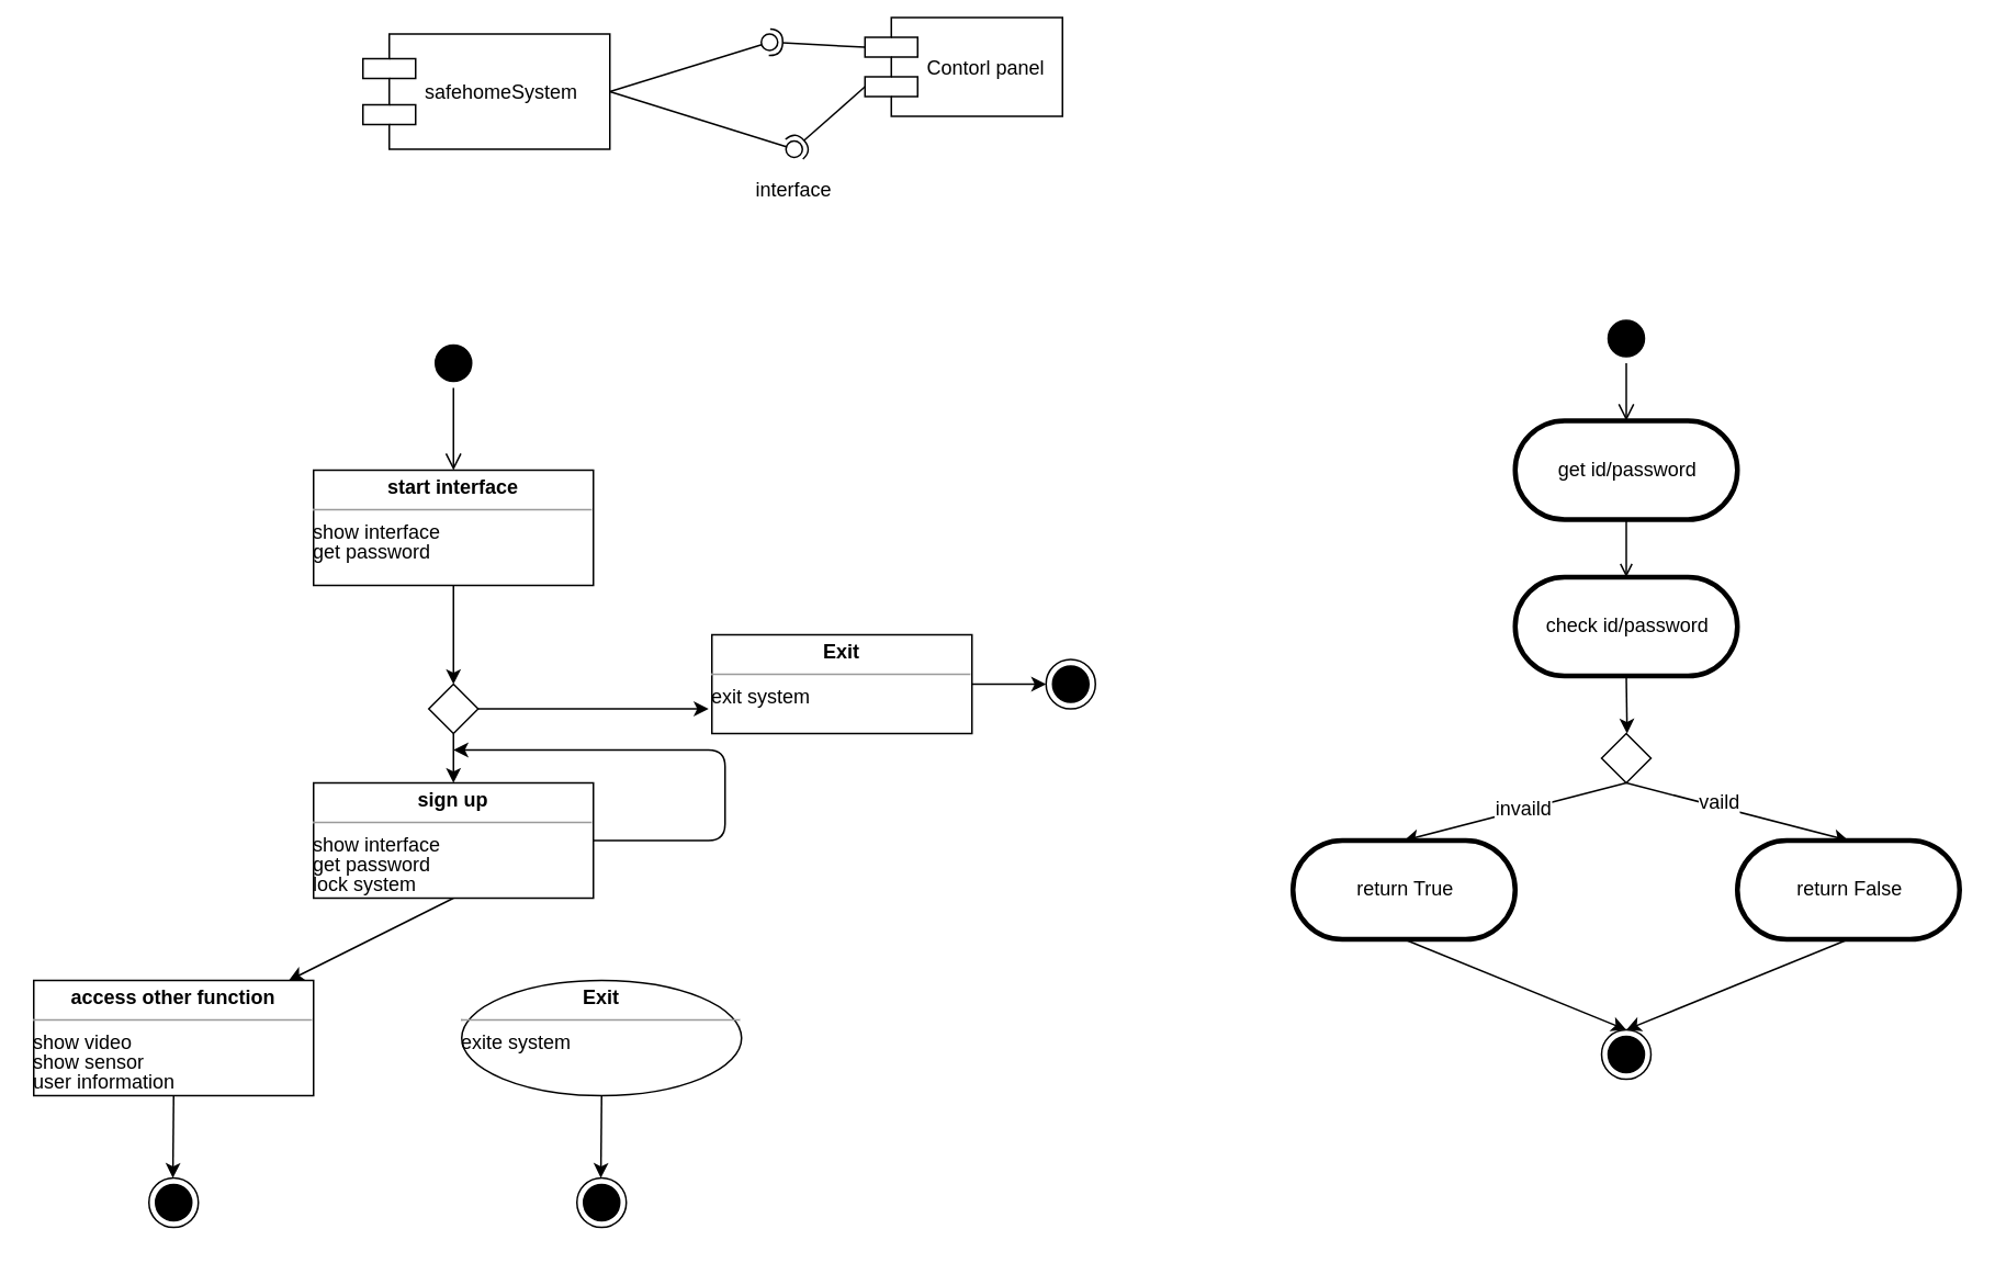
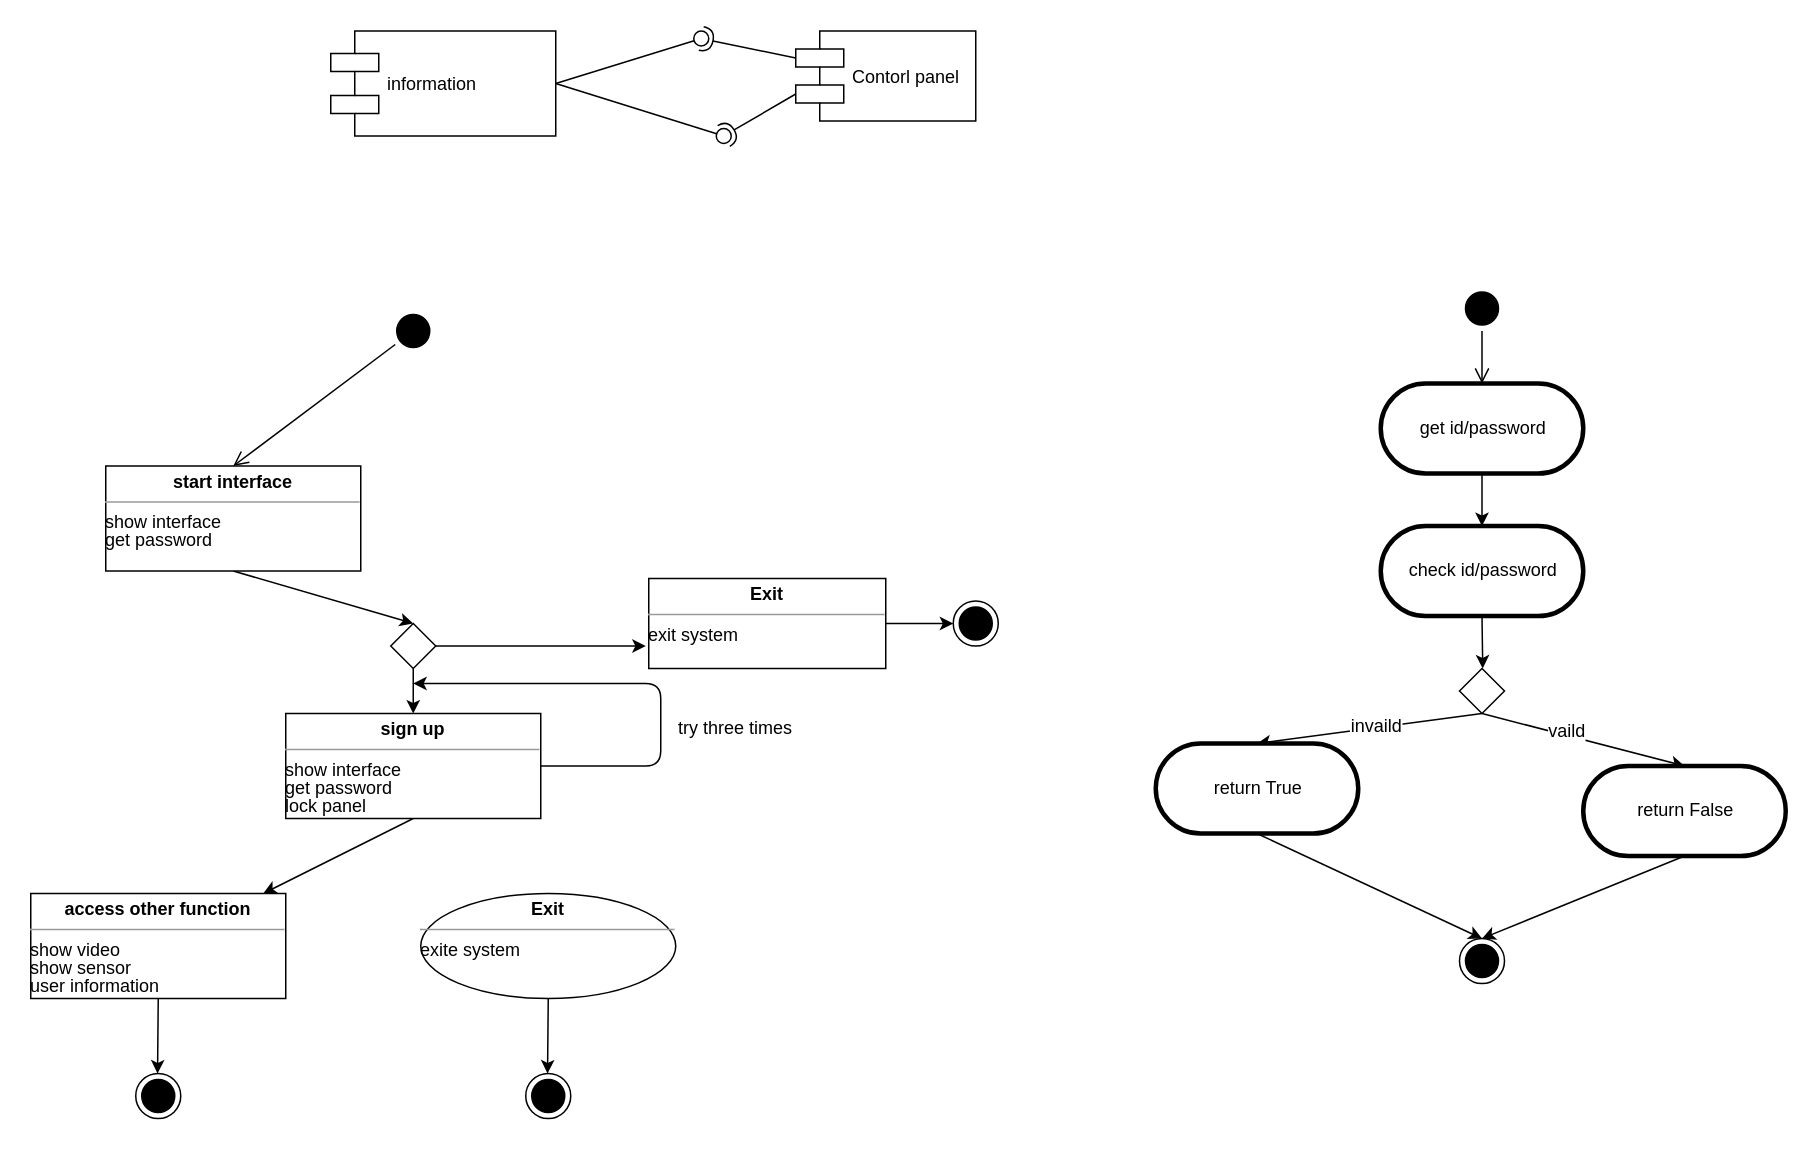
- <mxCell id="3" value="Contorl panel" style="shape=component;align=left;spacingLeft=36;strokeWidth=1;" vertex="1" parent="1"><mxGeometry x="525" y="10" width="120" height="60" as="geometry" /></mxCell>
+ <mxCell id="3" value="Contorl panel" style="shape=component;align=left;spacingLeft=36;strokeWidth=1;" vertex="1" parent="1"><mxGeometry x="530" y="20" width="120" height="60" as="geometry" /></mxCell>
- <mxCell id="2" value="safehomeSystem" style="shape=component;align=left;spacingLeft=36;strokeWidth=1;" vertex="1" parent="1"><mxGeometry x="220" y="20" width="150" height="70" as="geometry" /></mxCell>
+ <mxCell id="2" value="information" style="shape=component;align=left;spacingLeft=36;strokeWidth=1;" vertex="1" parent="1"><mxGeometry x="220" y="20" width="150" height="70" as="geometry" /></mxCell>
- <mxCell id="10" value="interface" style="text;html=1;resizable=0;points=[];autosize=1;align=left;verticalAlign=top;spacingTop=-4;strokeWidth=1;" vertex="1" parent="1"><mxGeometry x="457" y="105" width="60" height="20" as="geometry" /></mxCell>
- <mxCell id="14" value="&lt;p style=&quot;margin: 0px ; margin-top: 4px ; text-align: center&quot;&gt;&lt;b&gt;start interface&lt;/b&gt;&lt;/p&gt;&lt;hr size=&quot;1&quot;&gt;&lt;div style=&quot;height: 2px&quot;&gt;show interface&lt;/div&gt;&lt;div style=&quot;height: 2px&quot;&gt;&lt;br&gt;&lt;/div&gt;&lt;div style=&quot;height: 2px&quot;&gt;&lt;br&gt;&lt;/div&gt;&lt;div style=&quot;height: 2px&quot;&gt;&lt;br&gt;&lt;/div&gt;&lt;div style=&quot;height: 2px&quot;&gt;&lt;br&gt;&lt;/div&gt;&lt;div style=&quot;height: 2px&quot;&gt;&lt;br&gt;&lt;/div&gt;&lt;div style=&quot;height: 2px&quot;&gt;get password&lt;/div&gt;&lt;div style=&quot;height: 2px&quot;&gt;&lt;br&gt;&lt;/div&gt;&lt;div style=&quot;height: 2px&quot;&gt;&lt;br&gt;&lt;/div&gt;&lt;div style=&quot;height: 2px&quot;&gt;&lt;br&gt;&lt;/div&gt;&lt;div style=&quot;height: 2px&quot;&gt;&lt;br&gt;&lt;/div&gt;&lt;div style=&quot;height: 2px&quot;&gt;&lt;br&gt;&lt;/div&gt;&lt;div style=&quot;height: 2px&quot;&gt;&lt;br&gt;&lt;/div&gt;" style="verticalAlign=top;align=left;overflow=fill;fontSize=12;fontFamily=Helvetica;html=1;strokeColor=#000000;strokeWidth=1;" vertex="1" parent="1"><mxGeometry x="190" y="285" width="170" height="70" as="geometry" /></mxCell>
+ <mxCell id="14" value="&lt;p style=&quot;margin: 0px ; margin-top: 4px ; text-align: center&quot;&gt;&lt;b&gt;start interface&lt;/b&gt;&lt;/p&gt;&lt;hr size=&quot;1&quot;&gt;&lt;div style=&quot;height: 2px&quot;&gt;show interface&lt;/div&gt;&lt;div style=&quot;height: 2px&quot;&gt;&lt;br&gt;&lt;/div&gt;&lt;div style=&quot;height: 2px&quot;&gt;&lt;br&gt;&lt;/div&gt;&lt;div style=&quot;height: 2px&quot;&gt;&lt;br&gt;&lt;/div&gt;&lt;div style=&quot;height: 2px&quot;&gt;&lt;br&gt;&lt;/div&gt;&lt;div style=&quot;height: 2px&quot;&gt;&lt;br&gt;&lt;/div&gt;&lt;div style=&quot;height: 2px&quot;&gt;get password&lt;/div&gt;&lt;div style=&quot;height: 2px&quot;&gt;&lt;br&gt;&lt;/div&gt;&lt;div style=&quot;height: 2px&quot;&gt;&lt;br&gt;&lt;/div&gt;&lt;div style=&quot;height: 2px&quot;&gt;&lt;br&gt;&lt;/div&gt;&lt;div style=&quot;height: 2px&quot;&gt;&lt;br&gt;&lt;/div&gt;&lt;div style=&quot;height: 2px&quot;&gt;&lt;br&gt;&lt;/div&gt;&lt;div style=&quot;height: 2px&quot;&gt;&lt;br&gt;&lt;/div&gt;" style="verticalAlign=top;align=left;overflow=fill;fontSize=12;fontFamily=Helvetica;html=1;strokeColor=#000000;strokeWidth=1;" vertex="1" parent="1"><mxGeometry x="70" y="310" width="170" height="70" as="geometry" /></mxCell>
- <mxCell id="31" value="" style="edgeStyle=none;orthogonalLoop=1;jettySize=auto;html=1;strokeColor=#000000;strokeWidth=1;endArrow=open;" edge="1" parent="1" source="32" target="34"><mxGeometry relative="1" as="geometry" /></mxCell>
+ <mxCell id="31" value="" style="edgeStyle=none;orthogonalLoop=1;jettySize=auto;html=1;strokeColor=#000000;strokeWidth=1;" edge="1" parent="1" source="32" target="34"><mxGeometry relative="1" as="geometry" /></mxCell>
+ <mxCell id="23" value="try three times" style="text;html=1;resizable=0;points=[];autosize=1;align=left;verticalAlign=top;spacingTop=-4;strokeWidth=1;" vertex="1" parent="1"><mxGeometry x="450" y="475" width="90" height="20" as="geometry" /></mxCell>
- <mxCell id="20" value="&lt;p style=&quot;margin: 0px ; margin-top: 4px ; text-align: center&quot;&gt;&lt;b&gt;sign up&lt;/b&gt;&lt;/p&gt;&lt;hr size=&quot;1&quot;&gt;&lt;div style=&quot;height: 2px&quot;&gt;show interface&lt;/div&gt;&lt;div style=&quot;height: 2px&quot;&gt;&lt;br&gt;&lt;/div&gt;&lt;div style=&quot;height: 2px&quot;&gt;&lt;br&gt;&lt;/div&gt;&lt;div style=&quot;height: 2px&quot;&gt;&lt;br&gt;&lt;/div&gt;&lt;div style=&quot;height: 2px&quot;&gt;&lt;br&gt;&lt;/div&gt;&lt;div style=&quot;height: 2px&quot;&gt;&lt;br&gt;&lt;/div&gt;&lt;div style=&quot;height: 2px&quot;&gt;get password&lt;/div&gt;&lt;div style=&quot;height: 2px&quot;&gt;&lt;br&gt;&lt;/div&gt;&lt;div style=&quot;height: 2px&quot;&gt;&lt;br&gt;&lt;/div&gt;&lt;div style=&quot;height: 2px&quot;&gt;&lt;br&gt;&lt;/div&gt;&lt;div style=&quot;height: 2px&quot;&gt;&lt;br&gt;&lt;/div&gt;&lt;div style=&quot;height: 2px&quot;&gt;&lt;br&gt;&lt;/div&gt;&lt;div style=&quot;height: 2px&quot;&gt;lock system&lt;/div&gt;" style="verticalAlign=top;align=left;overflow=fill;fontSize=12;fontFamily=Helvetica;html=1;strokeColor=#000000;strokeWidth=1;" vertex="1" parent="1"><mxGeometry x="190" y="475" width="170" height="70" as="geometry" /></mxCell>
+ <mxCell id="20" value="&lt;p style=&quot;margin: 0px ; margin-top: 4px ; text-align: center&quot;&gt;&lt;b&gt;sign up&lt;/b&gt;&lt;/p&gt;&lt;hr size=&quot;1&quot;&gt;&lt;div style=&quot;height: 2px&quot;&gt;show interface&lt;/div&gt;&lt;div style=&quot;height: 2px&quot;&gt;&lt;br&gt;&lt;/div&gt;&lt;div style=&quot;height: 2px&quot;&gt;&lt;br&gt;&lt;/div&gt;&lt;div style=&quot;height: 2px&quot;&gt;&lt;br&gt;&lt;/div&gt;&lt;div style=&quot;height: 2px&quot;&gt;&lt;br&gt;&lt;/div&gt;&lt;div style=&quot;height: 2px&quot;&gt;&lt;br&gt;&lt;/div&gt;&lt;div style=&quot;height: 2px&quot;&gt;get password&lt;/div&gt;&lt;div style=&quot;height: 2px&quot;&gt;&lt;br&gt;&lt;/div&gt;&lt;div style=&quot;height: 2px&quot;&gt;&lt;br&gt;&lt;/div&gt;&lt;div style=&quot;height: 2px&quot;&gt;&lt;br&gt;&lt;/div&gt;&lt;div style=&quot;height: 2px&quot;&gt;&lt;br&gt;&lt;/div&gt;&lt;div style=&quot;height: 2px&quot;&gt;&lt;br&gt;&lt;/div&gt;&lt;div style=&quot;height: 2px&quot;&gt;lock panel&lt;/div&gt;" style="verticalAlign=top;align=left;overflow=fill;fontSize=12;fontFamily=Helvetica;html=1;strokeColor=#000000;strokeWidth=1;" vertex="1" parent="1"><mxGeometry x="190" y="475" width="170" height="70" as="geometry" /></mxCell>
- <mxCell id="41" value="return True" style="html=1;dashed=0;whitespace=wrap;shape=mxgraph.dfd.start;strokeColor=#000000;strokeWidth=3;" vertex="1" parent="1"><mxGeometry x="785" y="510" width="135" height="60" as="geometry" /></mxCell>
+ <mxCell id="41" value="return True" style="html=1;dashed=0;whitespace=wrap;shape=mxgraph.dfd.start;strokeColor=#000000;strokeWidth=3;" vertex="1" parent="1"><mxGeometry x="770" y="495" width="135" height="60" as="geometry" /></mxCell>
